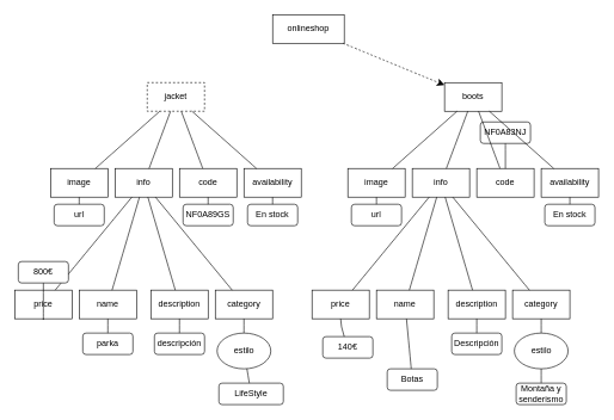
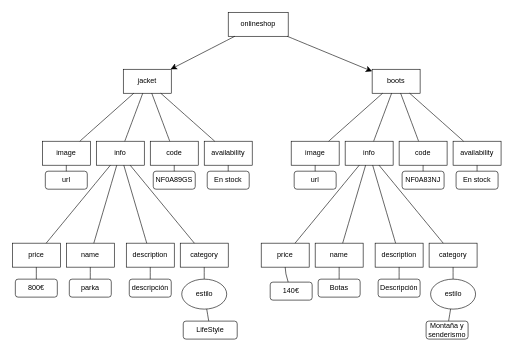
- <mxCell id="4" value="" style="endArrow=classic;html=1;rounded=0;fontSize=12;startSize=8;endSize=8;curved=1;dashed=1;" edge="1" parent="1" source="2" target="6"><mxGeometry width="50" height="50" relative="1" as="geometry"><mxPoint x="380" y="185" as="sourcePoint" /><mxPoint x="450" y="115" as="targetPoint" /></mxGeometry></mxCell>
+ <mxCell id="4" value="" style="endArrow=classic;html=1;rounded=0;fontSize=12;startSize=8;endSize=8;curved=1;" edge="1" parent="1" source="2" target="6"><mxGeometry width="50" height="50" relative="1" as="geometry"><mxPoint x="380" y="185" as="sourcePoint" /><mxPoint x="450" y="115" as="targetPoint" /></mxGeometry></mxCell>
+ <mxCell id="3" value="" style="endArrow=classic;html=1;rounded=0;fontSize=12;startSize=8;endSize=8;curved=1;" edge="1" parent="1" source="2" target="5"><mxGeometry width="50" height="50" relative="1" as="geometry"><mxPoint x="380" y="185" as="sourcePoint" /><mxPoint x="330" y="115" as="targetPoint" /></mxGeometry></mxCell>
- <mxCell id="5" value="jacket" style="rounded=0;whiteSpace=wrap;html=1;dashed=1;" vertex="1" parent="1"><mxGeometry x="205" y="115" width="80" height="40" as="geometry" /></mxCell>
+ <mxCell id="5" value="jacket" style="rounded=0;whiteSpace=wrap;html=1;" vertex="1" parent="1"><mxGeometry x="205" y="115" width="80" height="40" as="geometry" /></mxCell>
- <mxCell id="50" value="NF0A83NJ" style="rounded=1;whiteSpace=wrap;html=1;" vertex="1" parent="1"><mxGeometry x="670" y="170" width="70" height="30" as="geometry" /></mxCell>
+ <mxCell id="50" value="NF0A83NJ" style="rounded=1;whiteSpace=wrap;html=1;" vertex="1" parent="1"><mxGeometry x="670" y="285" width="70" height="30" as="geometry" /></mxCell>
- <mxCell id="29" value="800€" style="rounded=1;whiteSpace=wrap;html=1;" vertex="1" parent="1"><mxGeometry x="25" y="365" width="70" height="30" as="geometry" /></mxCell>
+ <mxCell id="29" value="800€" style="rounded=1;whiteSpace=wrap;html=1;" vertex="1" parent="1"><mxGeometry x="25" y="465" width="70" height="30" as="geometry" /></mxCell>
- <mxCell id="55" value="Botas" style="rounded=1;whiteSpace=wrap;html=1;" vertex="1" parent="1"><mxGeometry x="540" y="515" width="70" height="30" as="geometry" /></mxCell>
+ <mxCell id="55" value="Botas" style="rounded=1;whiteSpace=wrap;html=1;" vertex="1" parent="1"><mxGeometry x="530" y="465" width="70" height="30" as="geometry" /></mxCell>
- <mxCell id="68" value="Montaña y senderismo" style="rounded=1;whiteSpace=wrap;html=1;" vertex="1" parent="1"><mxGeometry x="720" y="535" width="70" height="30" as="geometry" /></mxCell>
+ <mxCell id="68" value="Montaña y senderismo" style="rounded=1;whiteSpace=wrap;html=1;" vertex="1" parent="1"><mxGeometry x="710" y="535" width="70" height="30" as="geometry" /></mxCell>
